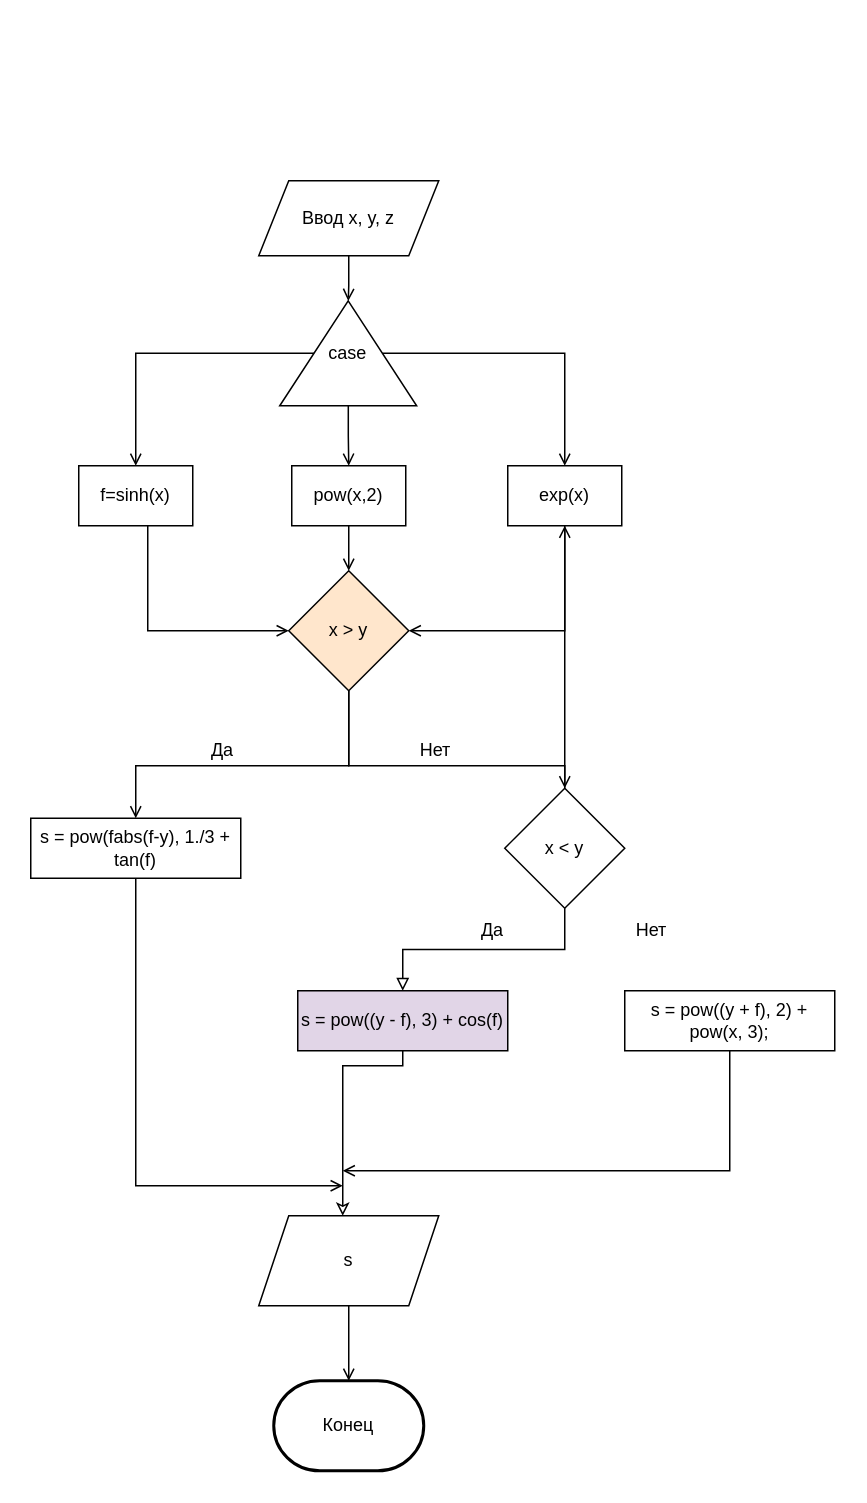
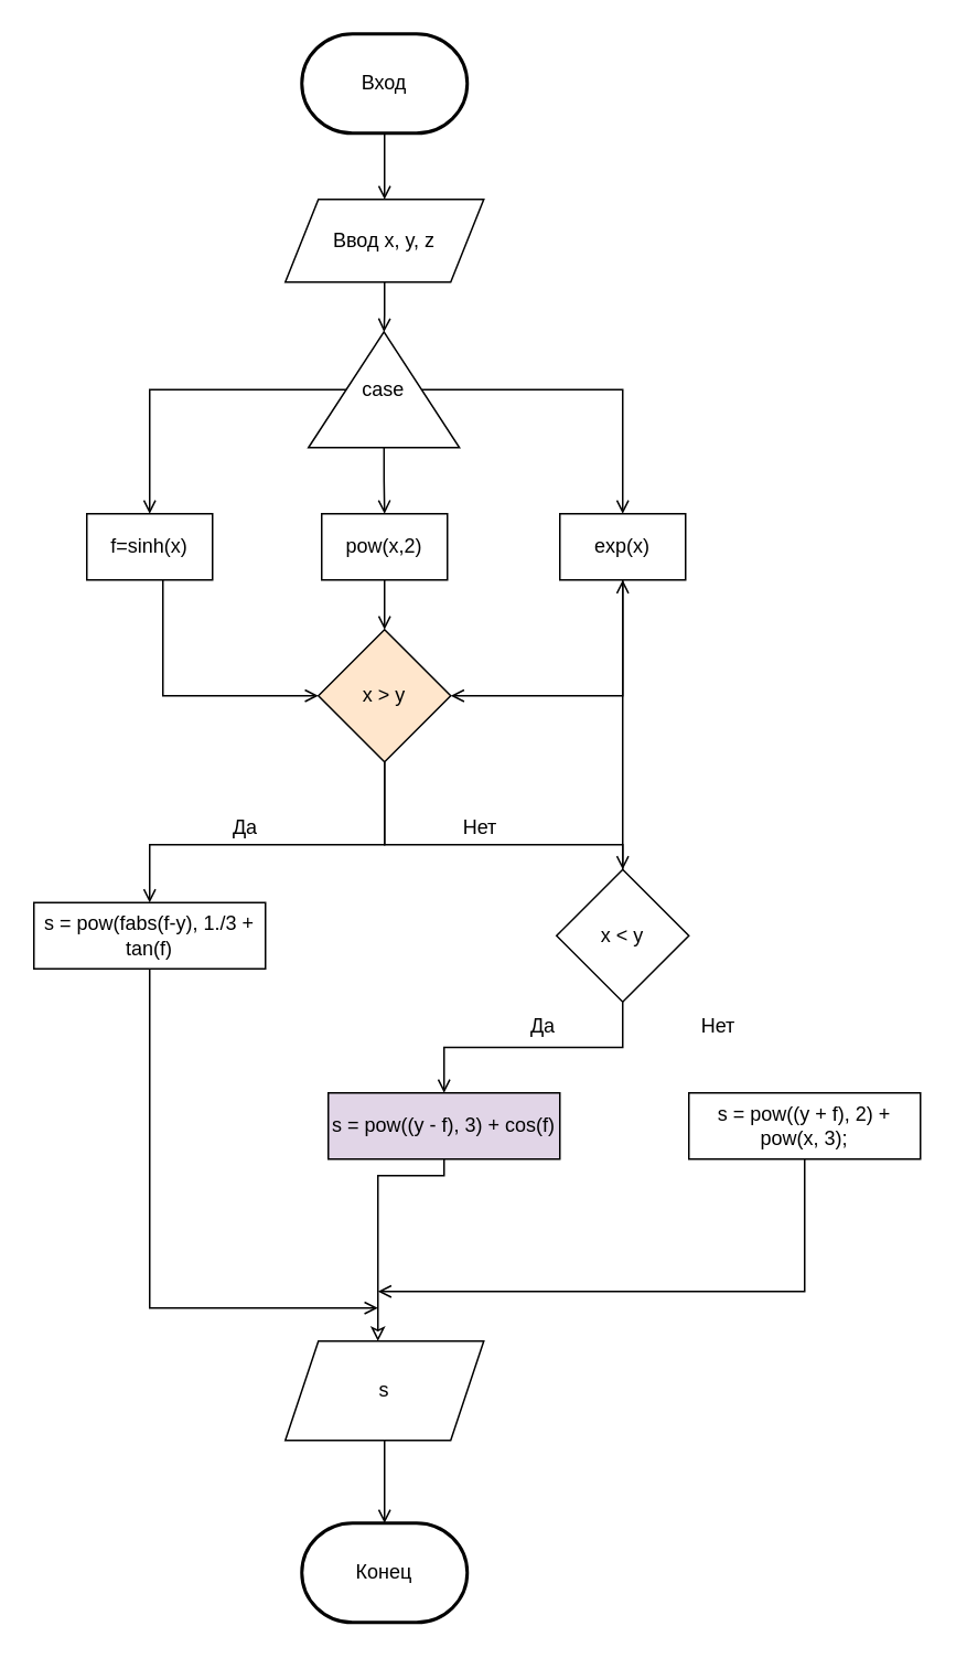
+ <mxCell id="3" value="Вход" style="strokeWidth=2;html=1;shape=mxgraph.flowchart.terminator;whiteSpace=wrap;" vertex="1" parent="1"><mxGeometry x="182" width="100" height="60" as="geometry" y="20" /></mxCell>
+ <mxCell id="2" style="edgeStyle=orthogonalEdgeStyle;rounded=0;orthogonalLoop=1;jettySize=auto;html=1;exitX=0.5;exitY=1;exitDx=0;exitDy=0;exitPerimeter=0;entryX=0.5;entryY=0;entryDx=0;entryDy=0;endArrow=open;endFill=0;" edge="1" parent="1" source="3" target="5"><mxGeometry relative="1" as="geometry" /></mxCell>
- <mxCell id="19" style="edgeStyle=orthogonalEdgeStyle;rounded=0;orthogonalLoop=1;jettySize=auto;html=1;entryX=0.5;entryY=0;entryDx=0;entryDy=0;endArrow=block;endFill=0;" edge="1" parent="1" source="21" target="29"><mxGeometry relative="1" as="geometry" /></mxCell>
+ <mxCell id="19" style="edgeStyle=orthogonalEdgeStyle;rounded=0;orthogonalLoop=1;jettySize=auto;html=1;entryX=0.5;entryY=0;entryDx=0;entryDy=0;endArrow=open;endFill=0;" edge="1" parent="1" source="21" target="29"><mxGeometry relative="1" as="geometry" /></mxCell>
